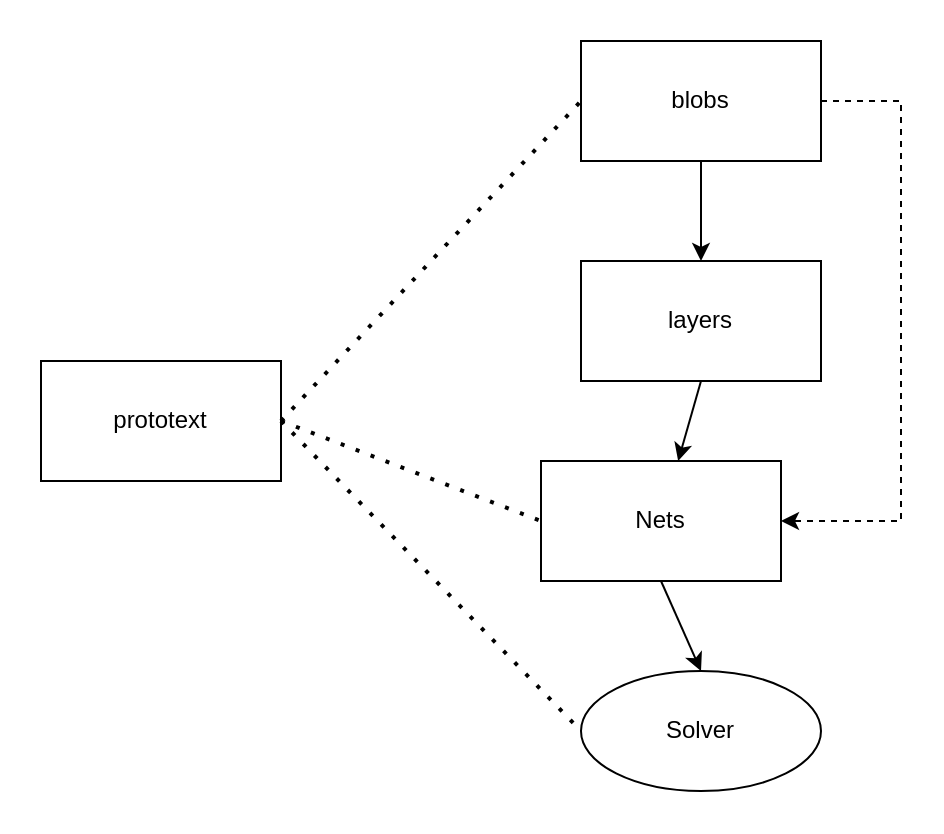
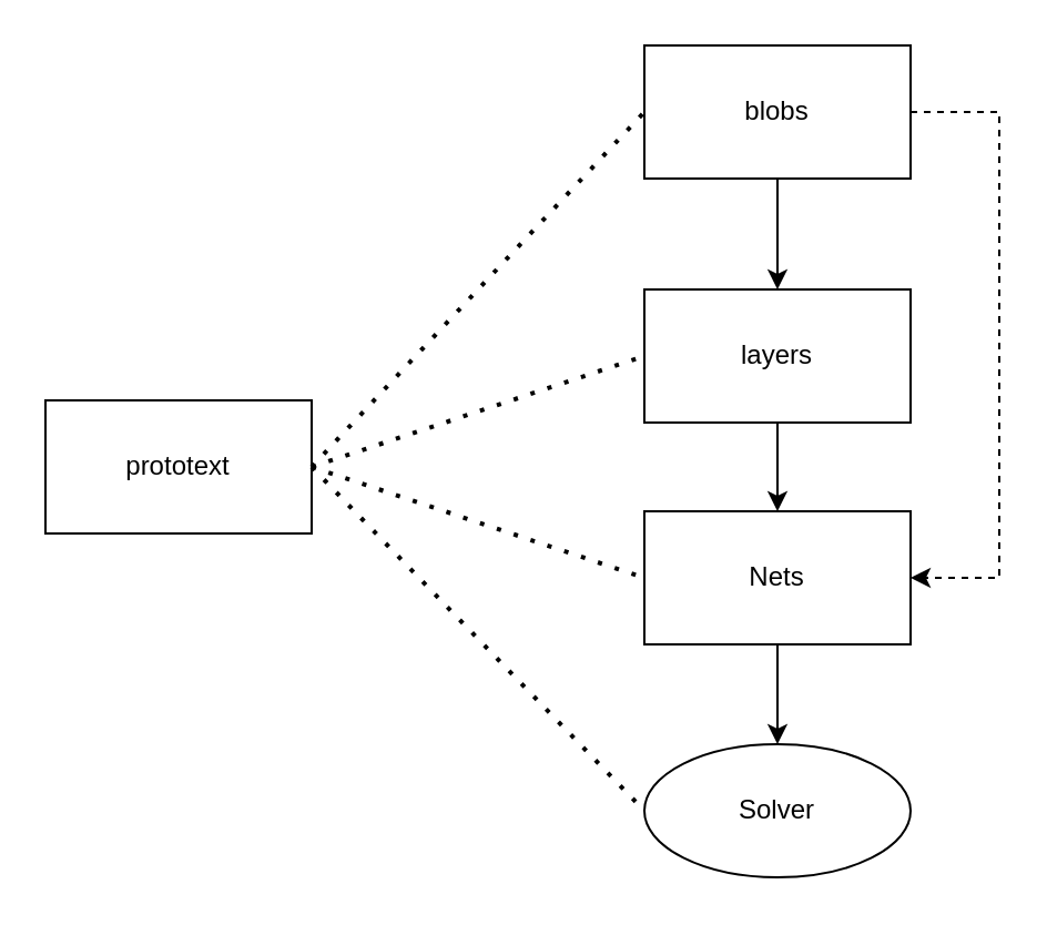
+ <mxCell id="11" value="" style="endArrow=none;dashed=1;html=1;dashPattern=1 3;strokeWidth=2;rounded=0;exitX=1;exitY=0.5;exitDx=0;exitDy=0;entryX=0;entryY=0.5;entryDx=0;entryDy=0;" edge="1" parent="1" source="2" target="4"><mxGeometry width="50" height="50" relative="1" as="geometry"><mxPoint x="200" y="250" as="sourcePoint" /><mxPoint x="250" y="200" as="targetPoint" /></mxGeometry></mxCell>
- <mxCell id="5" value="Nets" style="rounded=0;whiteSpace=wrap;html=1;" vertex="1" parent="1"><mxGeometry x="270" y="230" width="120" height="60" as="geometry" /></mxCell>
+ <mxCell id="5" value="Nets" style="rounded=0;whiteSpace=wrap;html=1;" vertex="1" parent="1"><mxGeometry x="290" y="230" width="120" height="60" as="geometry" /></mxCell>
